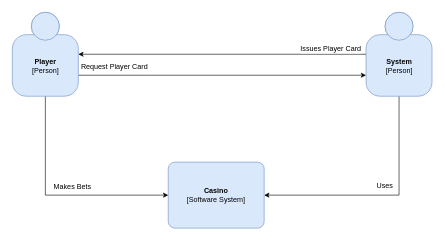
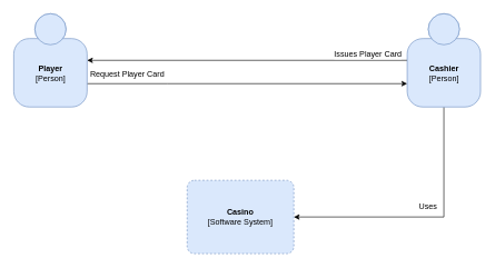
- <mxCell id="11" value="&lt;b&gt;System&lt;/b&gt;&lt;div&gt;[Person]&lt;/div&gt;" style="html=1;dashed=0;whitespace=wrap;fillColor=#DAE8FC;strokeColor=#6C8EBF;shape=mxgraph.c4.person;align=center;points=[[0.5,0,0],[1,0.5,0],[1,0.75,0],[0.75,1,0],[0.5,1,0],[0.25,1,0],[0,0.75,0],[0,0.5,0]];" parent="1" vertex="1"><mxGeometry x="610" y="20" width="110.0" height="140" as="geometry" /></mxCell>
+ <mxCell id="11" value="&lt;b&gt;Cashier&lt;/b&gt;&lt;div&gt;[Person]&lt;/div&gt;" style="html=1;dashed=0;whitespace=wrap;fillColor=#DAE8FC;strokeColor=#6C8EBF;shape=mxgraph.c4.person;align=center;points=[[0.5,0,0],[1,0.5,0],[1,0.75,0],[0.75,1,0],[0.5,1,0],[0.25,1,0],[0,0.75,0],[0,0.5,0]];" parent="1" vertex="1"><mxGeometry x="610" y="20" width="110.0" height="140" as="geometry" /></mxCell>
- <mxCell id="4" style="edgeStyle=orthogonalEdgeStyle;rounded=0;orthogonalLoop=1;jettySize=auto;html=1;entryX=0;entryY=0.5;entryDx=0;entryDy=0;entryPerimeter=0;" parent="1" source="6" target="12" edge="1"><mxGeometry relative="1" as="geometry"><Array as="points"><mxPoint x="75" y="325" /></Array></mxGeometry></mxCell>
- <mxCell id="5" value="Makes Bets" style="text;html=1;align=center;verticalAlign=middle;resizable=0;points=[];labelBackgroundColor=#ffffff;" parent="4" vertex="1" connectable="0"><mxGeometry x="-0.116" y="44" relative="1" as="geometry"><mxPoint y="-13.16" as="offset" /></mxGeometry></mxCell>
- <mxCell id="12" value="&lt;b&gt;Casino &lt;br&gt;&lt;/b&gt;&lt;div&gt;[Software System]&lt;/div&gt;" style="rounded=1;whiteSpace=wrap;html=1;labelBackgroundColor=none;fillColor=#dae8fc;fontColor=#000000;align=center;arcSize=10;strokeColor=#6c8ebf;points=[[0.25,0,0],[0.5,0,0],[0.75,0,0],[1,0.25,0],[1,0.5,0],[1,0.75,0],[0.75,1,0],[0.5,1,0],[0.25,1,0],[0,0.75,0],[0,0.5,0],[0,0.25,0]];" parent="1" vertex="1"><mxGeometry x="280" y="270" width="160" height="110.0" as="geometry" /></mxCell>
+ <mxCell id="12" value="&lt;b&gt;Casino &lt;br&gt;&lt;/b&gt;&lt;div&gt;[Software System]&lt;/div&gt;" style="rounded=1;whiteSpace=wrap;html=1;labelBackgroundColor=none;fillColor=#dae8fc;fontColor=#000000;align=center;arcSize=10;strokeColor=#6c8ebf;points=[[0.25,0,0],[0.5,0,0],[0.75,0,0],[1,0.25,0],[1,0.5,0],[1,0.75,0],[0.75,1,0],[0.5,1,0],[0.25,1,0],[0,0.75,0],[0,0.5,0],[0,0.25,0]];dashed=1;" parent="1" vertex="1"><mxGeometry x="280" y="270" width="160" height="110.0" as="geometry" /></mxCell>
